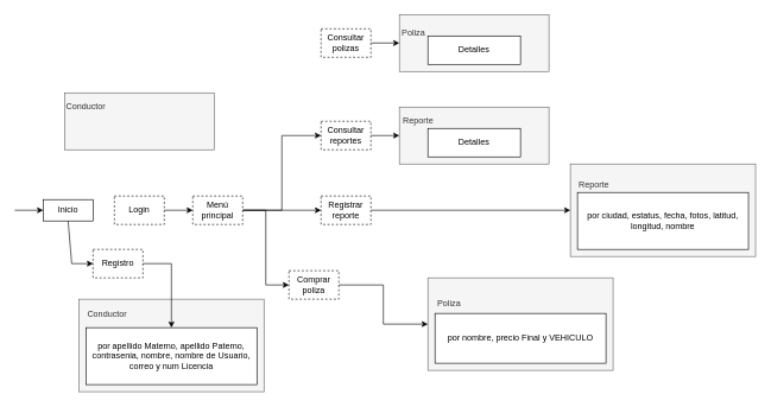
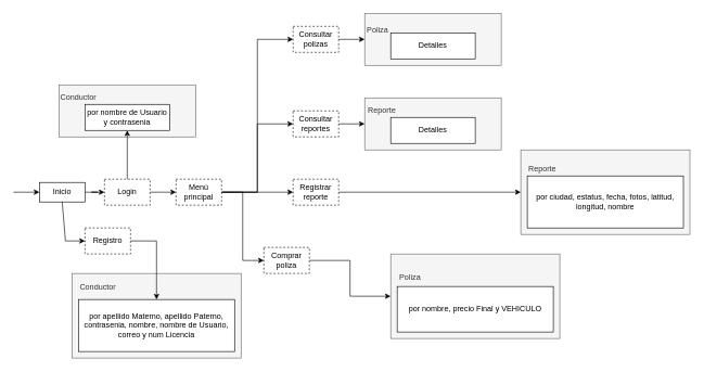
+ <mxCell id="18" style="edgeStyle=orthogonalEdgeStyle;rounded=0;orthogonalLoop=1;jettySize=auto;html=1;entryX=0;entryY=0.5;entryDx=0;entryDy=0;" edge="1" parent="1" source="19" target="27"><mxGeometry relative="1" as="geometry" /></mxCell>
+ <mxCell id="13" value="por nombre de Usuario y contrasenia" style="rounded=0;whiteSpace=wrap;html=1;" vertex="1" parent="1"><mxGeometry x="130" y="160" width="130" height="40" as="geometry" /></mxCell>
+ <mxCell id="14" value="" style="endArrow=classic;html=1;rounded=0;entryX=0.5;entryY=1;entryDx=0;entryDy=0;exitX=0.5;exitY=0;exitDx=0;exitDy=0;" edge="1" parent="1" source="11" target="13"><mxGeometry width="50" height="50" relative="1" as="geometry"><mxPoint x="250" y="250" as="sourcePoint" /><mxPoint x="300" y="200" as="targetPoint" /></mxGeometry></mxCell>
+ <mxCell id="2" style="edgeStyle=orthogonalEdgeStyle;rounded=0;orthogonalLoop=1;jettySize=auto;html=1;entryX=0;entryY=0.5;entryDx=0;entryDy=0;" edge="1" parent="1" source="3" target="11"><mxGeometry relative="1" as="geometry" /></mxCell>
